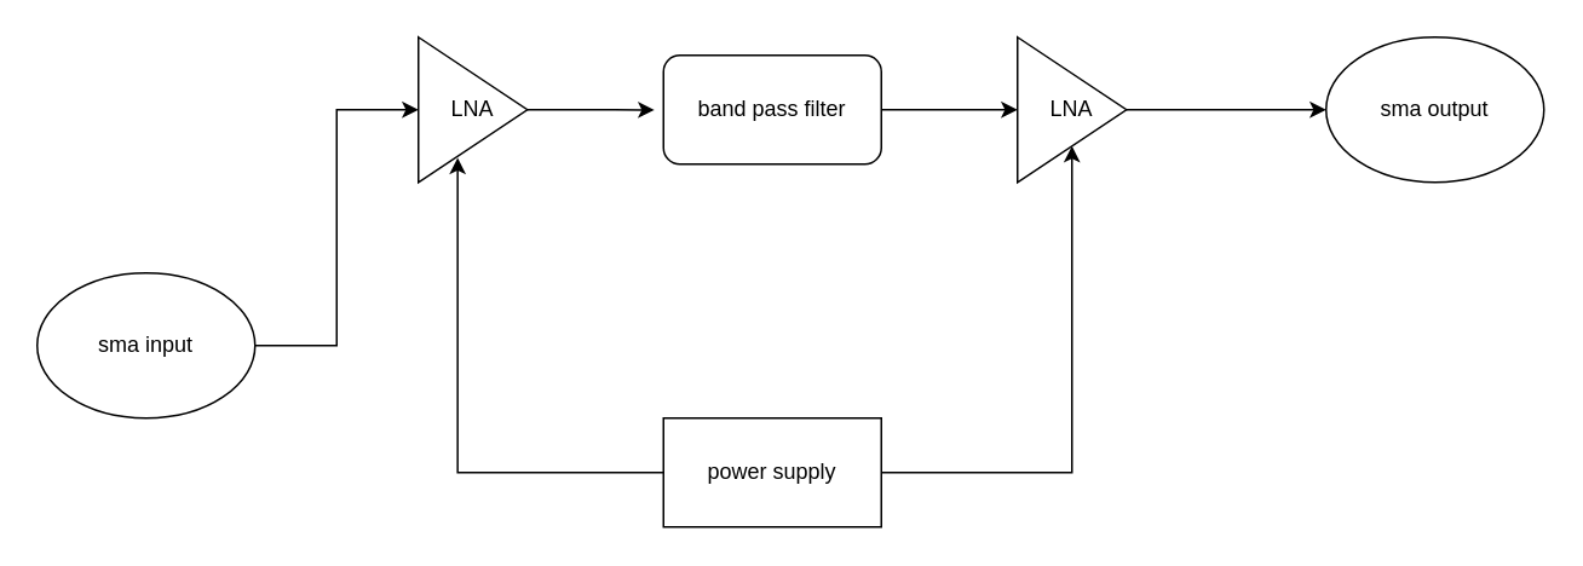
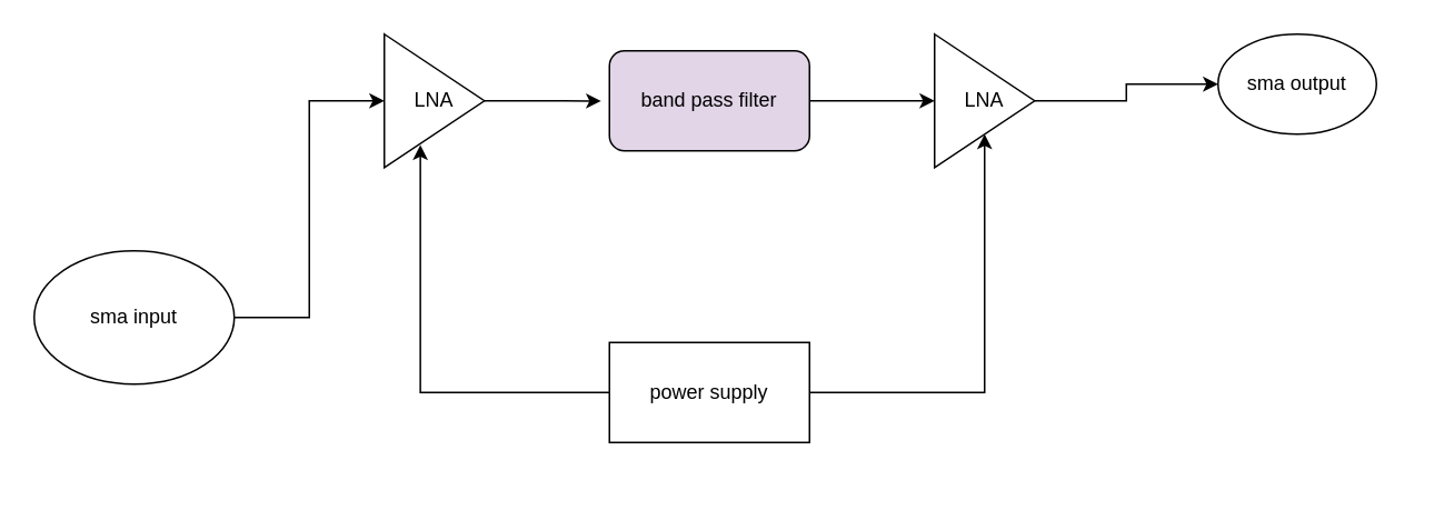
- <mxCell id="5" value="band pass filter" style="rounded=1;whiteSpace=wrap;html=1;" parent="1" vertex="1"><mxGeometry x="365" y="30" width="120" height="60" as="geometry" /></mxCell>
+ <mxCell id="5" value="band pass filter" style="rounded=1;whiteSpace=wrap;html=1;fillColor=#e1d5e7;" parent="1" vertex="1"><mxGeometry x="365" y="30" width="120" height="60" as="geometry" /></mxCell>
- <mxCell id="6" value="sma output" style="ellipse;whiteSpace=wrap;html=1;" parent="1" vertex="1"><mxGeometry x="730" y="20" width="120" height="80" as="geometry" /></mxCell>
+ <mxCell id="6" value="sma output" style="ellipse;whiteSpace=wrap;html=1;" parent="1" vertex="1"><mxGeometry x="730" y="20" width="95" height="60" as="geometry" /></mxCell>
- <mxCell id="9" value="power supply" style="rounded=0;whiteSpace=wrap;html=1;" parent="1" vertex="1"><mxGeometry x="365" y="230" width="120" height="60" as="geometry" /></mxCell>
+ <mxCell id="9" value="power supply" style="rounded=0;whiteSpace=wrap;html=1;" parent="1" vertex="1"><mxGeometry x="365" y="205" width="120" height="60" as="geometry" /></mxCell>
